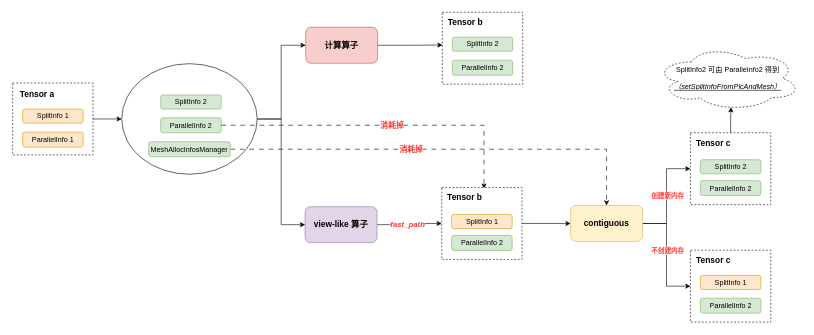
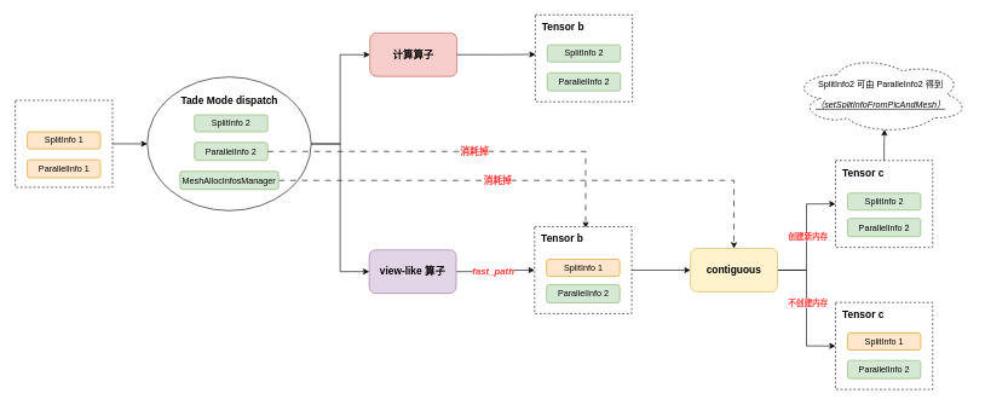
+ <mxCell id="33" value="&lt;font style=&quot;font-size: 14px;&quot;&gt;&lt;b&gt;Tade Mode dispatch&lt;/b&gt;&lt;/font&gt;" style="text;html=1;align=center;verticalAlign=middle;whiteSpace=wrap;rounded=0;" parent="1" vertex="1"><mxGeometry x="245.5" y="124" width="139" height="30" as="geometry" /></mxCell>
- <mxCell id="19" value="&lt;b&gt;&lt;font style=&quot;font-size: 14px;&quot;&gt;Tensor a&lt;/font&gt;&lt;/b&gt;" style="text;html=1;align=center;verticalAlign=middle;whiteSpace=wrap;rounded=0;container=0;" parent="16" vertex="1"><mxGeometry x="10.5" y="4" width="60" height="30" as="geometry" /></mxCell>
